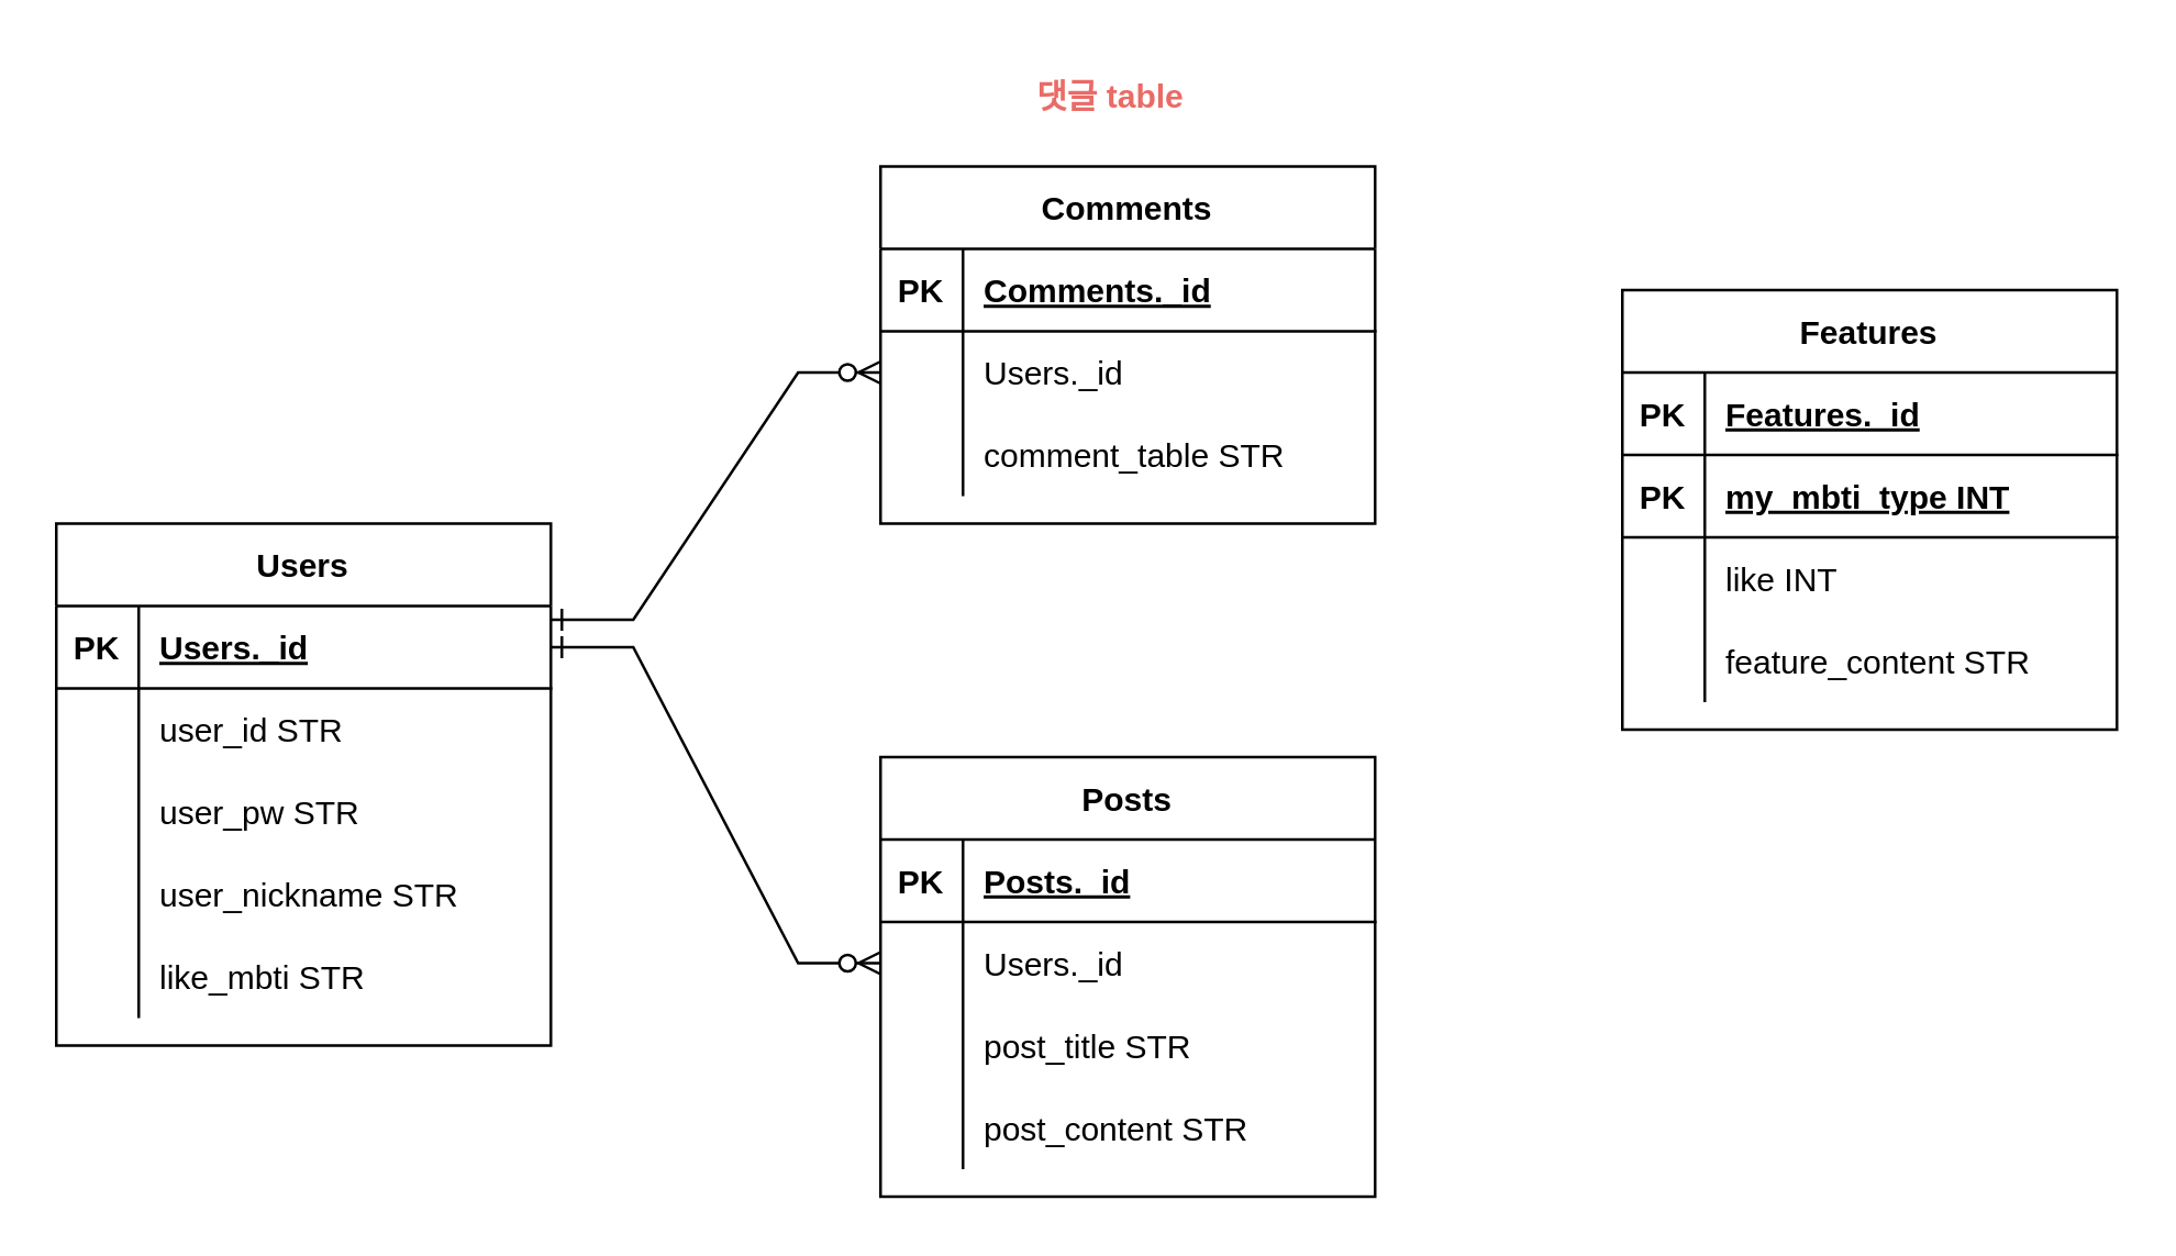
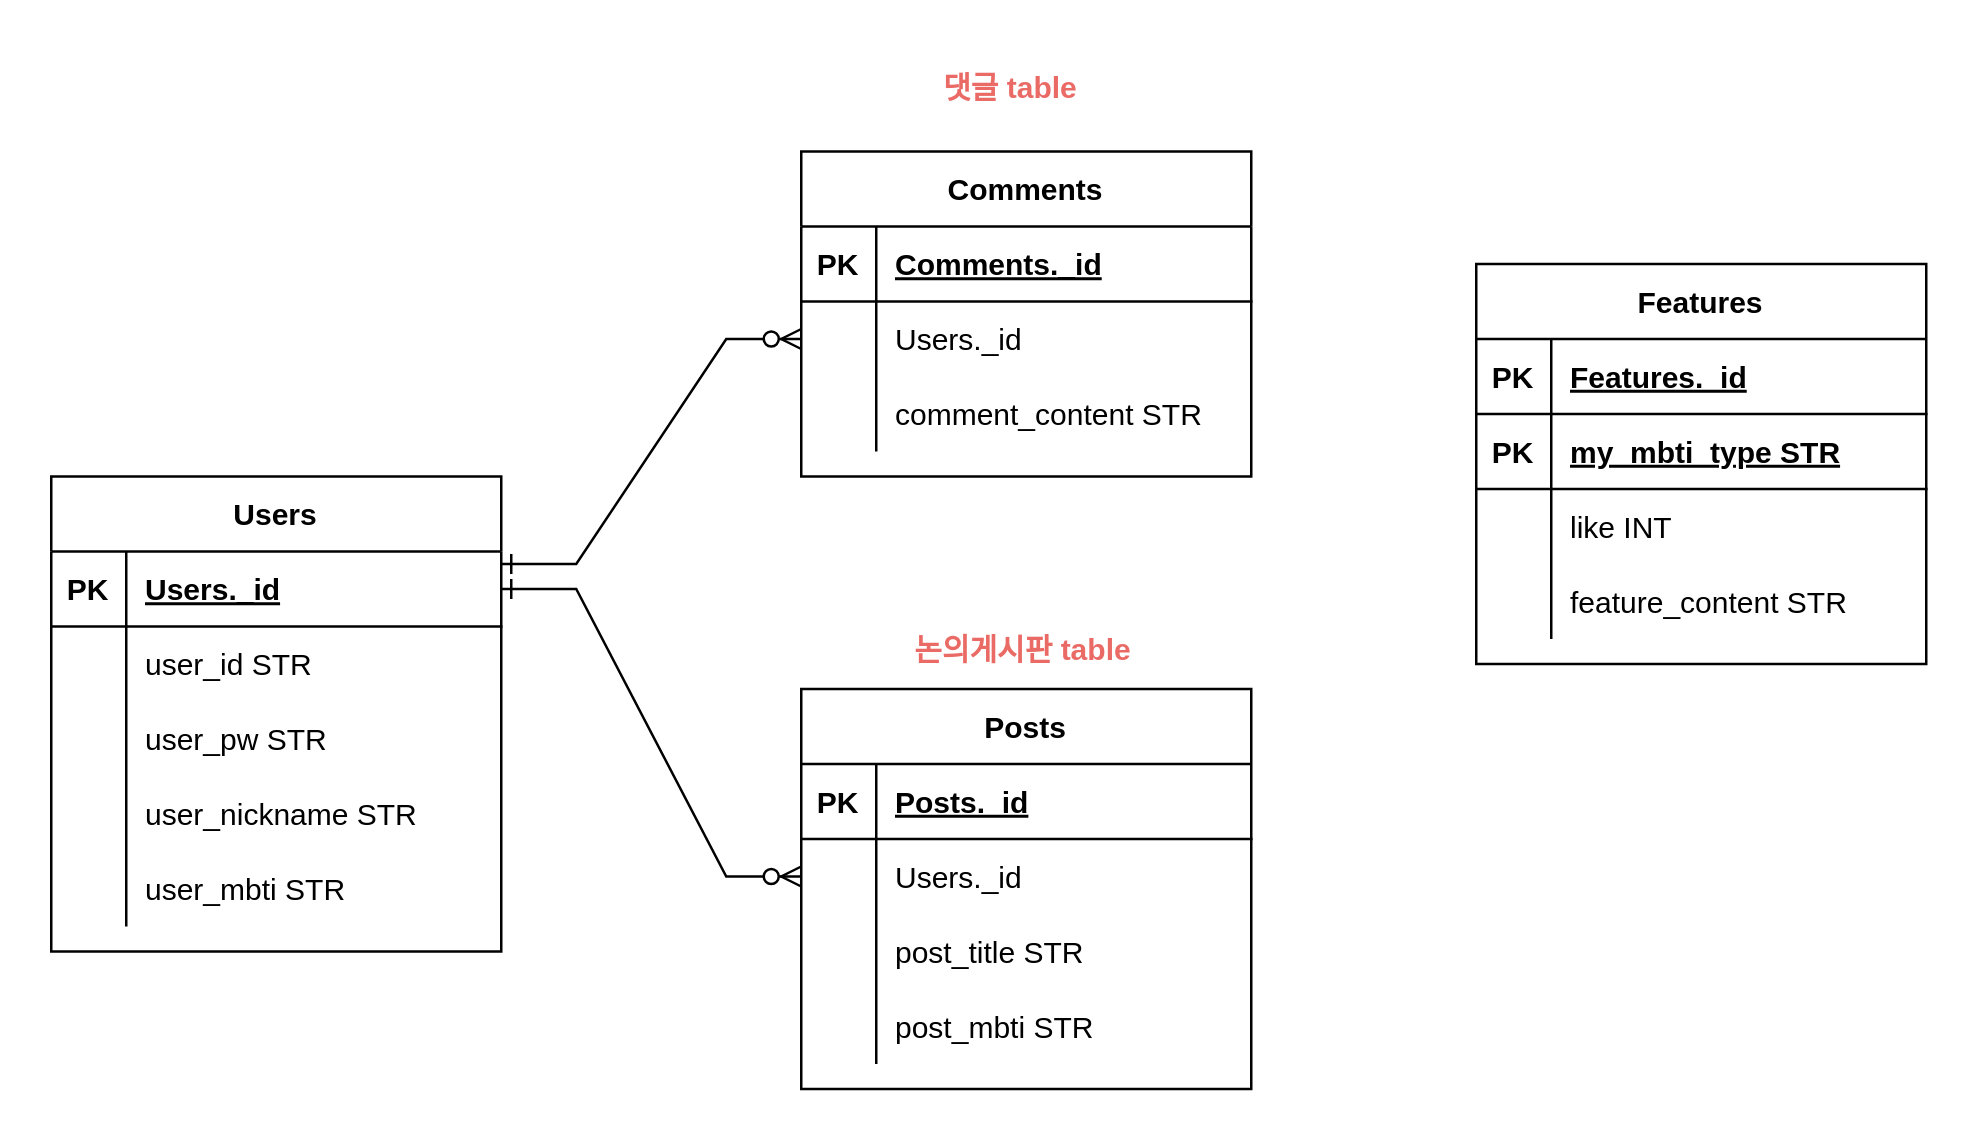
- <mxCell id="40" value="comment_table STR" style="shape=partialRectangle;connectable=0;fillColor=none;top=0;left=0;bottom=0;right=0;align=left;spacingLeft=6;overflow=hidden;" vertex="1" parent="38"><mxGeometry x="30" width="150" height="30" as="geometry"><mxRectangle width="150" height="30" as="alternateBounds" /></mxGeometry></mxCell>
+ <mxCell id="40" value="comment_content STR" style="shape=partialRectangle;connectable=0;fillColor=none;top=0;left=0;bottom=0;right=0;align=left;spacingLeft=6;overflow=hidden;" vertex="1" parent="38"><mxGeometry x="30" width="150" height="30" as="geometry"><mxRectangle width="150" height="30" as="alternateBounds" /></mxGeometry></mxCell>
- <mxCell id="47" value="my_mbti_type INT" style="shape=partialRectangle;connectable=0;fillColor=none;top=0;left=0;bottom=0;right=0;align=left;spacingLeft=6;fontStyle=5;overflow=hidden;" vertex="1" parent="45"><mxGeometry x="30" width="150" height="30" as="geometry"><mxRectangle width="150" height="30" as="alternateBounds" /></mxGeometry></mxCell>
+ <mxCell id="47" value="my_mbti_type STR" style="shape=partialRectangle;connectable=0;fillColor=none;top=0;left=0;bottom=0;right=0;align=left;spacingLeft=6;fontStyle=5;overflow=hidden;" vertex="1" parent="45"><mxGeometry x="30" width="150" height="30" as="geometry"><mxRectangle width="150" height="30" as="alternateBounds" /></mxGeometry></mxCell>
+ <mxCell id="57" value="논의게시판 table" style="text;html=1;strokeColor=none;fillColor=none;align=center;verticalAlign=middle;whiteSpace=wrap;rounded=0;fontStyle=1;fontColor=#EA6B66;" vertex="1" parent="1"><mxGeometry x="359" y="245" width="100" height="30" as="geometry" /></mxCell>
- <mxCell id="17" value="like_mbti STR" style="shape=partialRectangle;connectable=0;fillColor=none;top=0;left=0;bottom=0;right=0;align=left;spacingLeft=6;overflow=hidden;" vertex="1" parent="15"><mxGeometry x="30" width="150" height="30" as="geometry"><mxRectangle width="150" height="30" as="alternateBounds" /></mxGeometry></mxCell>
+ <mxCell id="17" value="user_mbti STR" style="shape=partialRectangle;connectable=0;fillColor=none;top=0;left=0;bottom=0;right=0;align=left;spacingLeft=6;overflow=hidden;" vertex="1" parent="15"><mxGeometry x="30" width="150" height="30" as="geometry"><mxRectangle width="150" height="30" as="alternateBounds" /></mxGeometry></mxCell>
- <mxCell id="30" value="post_content STR" style="shape=partialRectangle;connectable=0;fillColor=none;top=0;left=0;bottom=0;right=0;align=left;spacingLeft=6;overflow=hidden;" vertex="1" parent="28"><mxGeometry x="30" width="150" height="30" as="geometry"><mxRectangle width="150" height="30" as="alternateBounds" /></mxGeometry></mxCell>
+ <mxCell id="30" value="post_mbti STR" style="shape=partialRectangle;connectable=0;fillColor=none;top=0;left=0;bottom=0;right=0;align=left;spacingLeft=6;overflow=hidden;" vertex="1" parent="28"><mxGeometry x="30" width="150" height="30" as="geometry"><mxRectangle width="150" height="30" as="alternateBounds" /></mxGeometry></mxCell>
